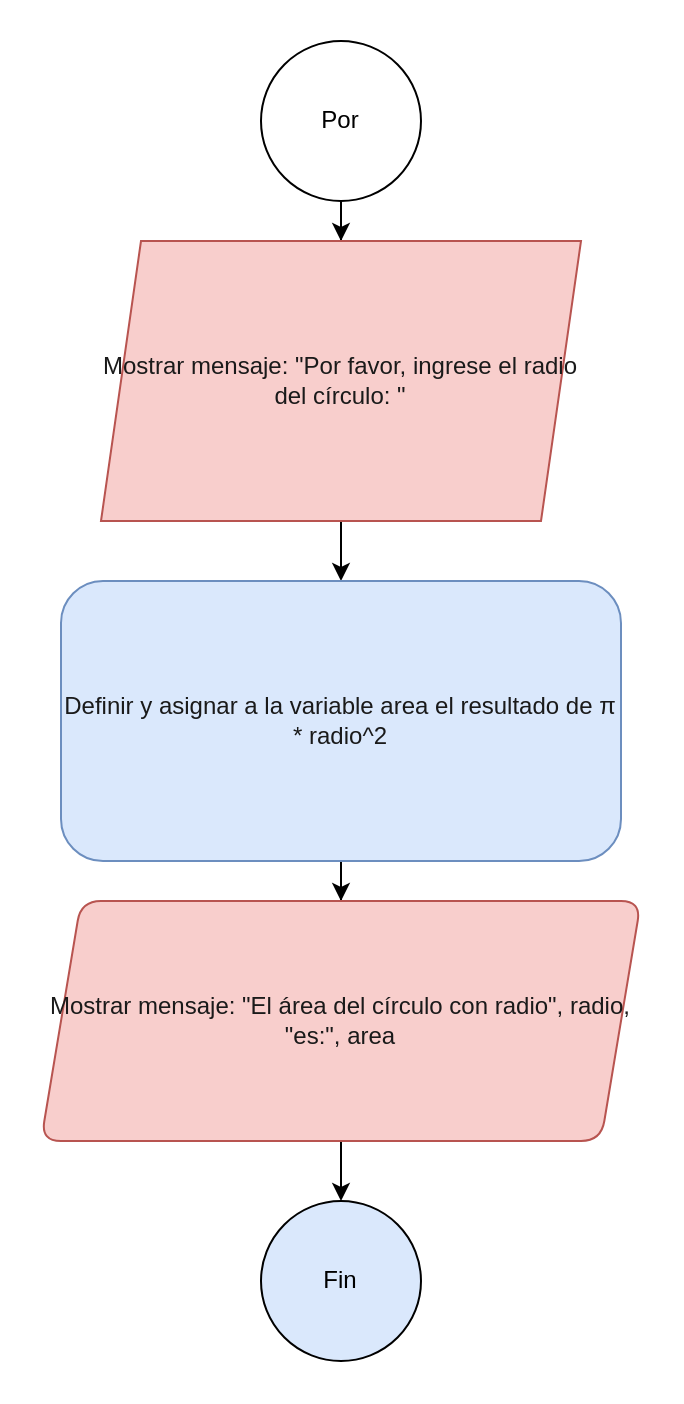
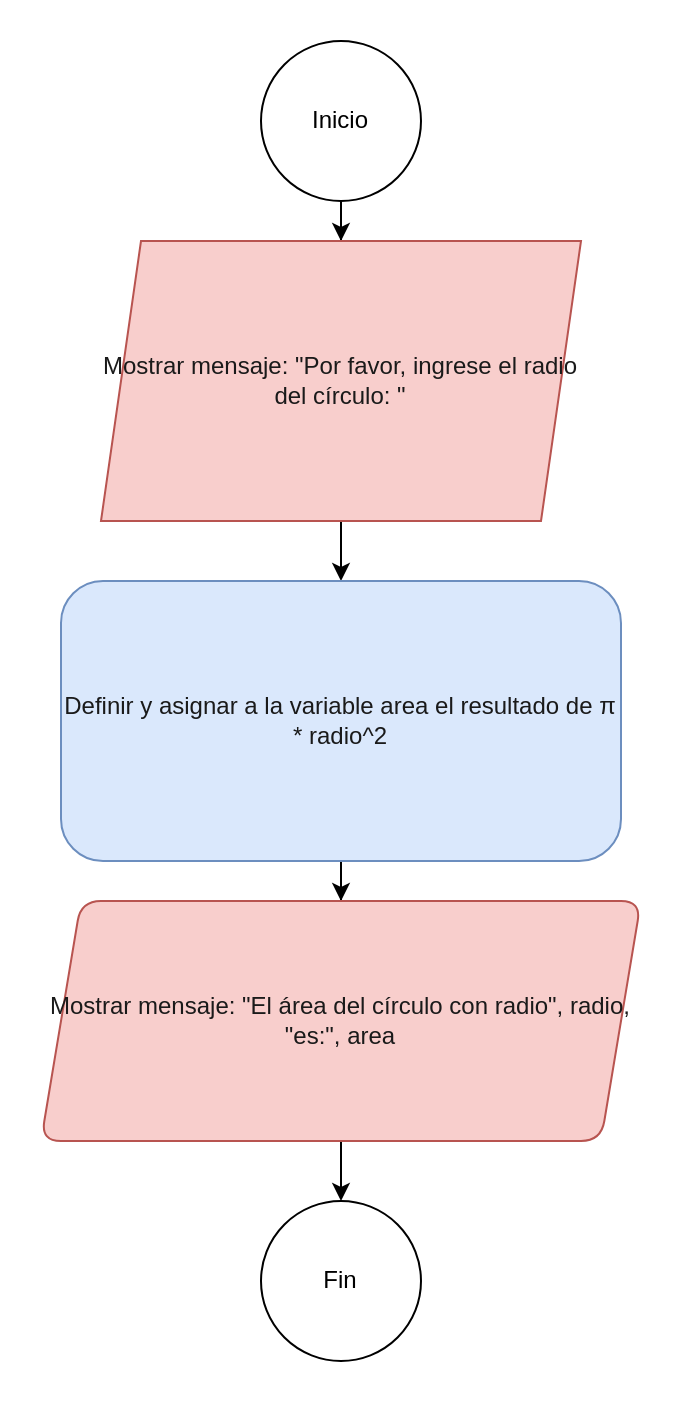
- <mxCell id="3" value="Por" style="ellipse;whiteSpace=wrap;html=1;aspect=fixed;" vertex="1" parent="1"><mxGeometry x="130" y="20" width="80" height="80" as="geometry" /></mxCell>
+ <mxCell id="3" value="Inicio" style="ellipse;whiteSpace=wrap;html=1;aspect=fixed;" vertex="1" parent="1"><mxGeometry x="130" y="20" width="80" height="80" as="geometry" /></mxCell>
- <mxCell id="10" value="Fin" style="ellipse;whiteSpace=wrap;html=1;rounded=1;fillColor=#dae8fc;" vertex="1" parent="1"><mxGeometry x="130" y="600" width="80" height="80" as="geometry" /></mxCell>
+ <mxCell id="10" value="Fin" style="ellipse;whiteSpace=wrap;html=1;rounded=1;" vertex="1" parent="1"><mxGeometry x="130" y="600" width="80" height="80" as="geometry" /></mxCell>
